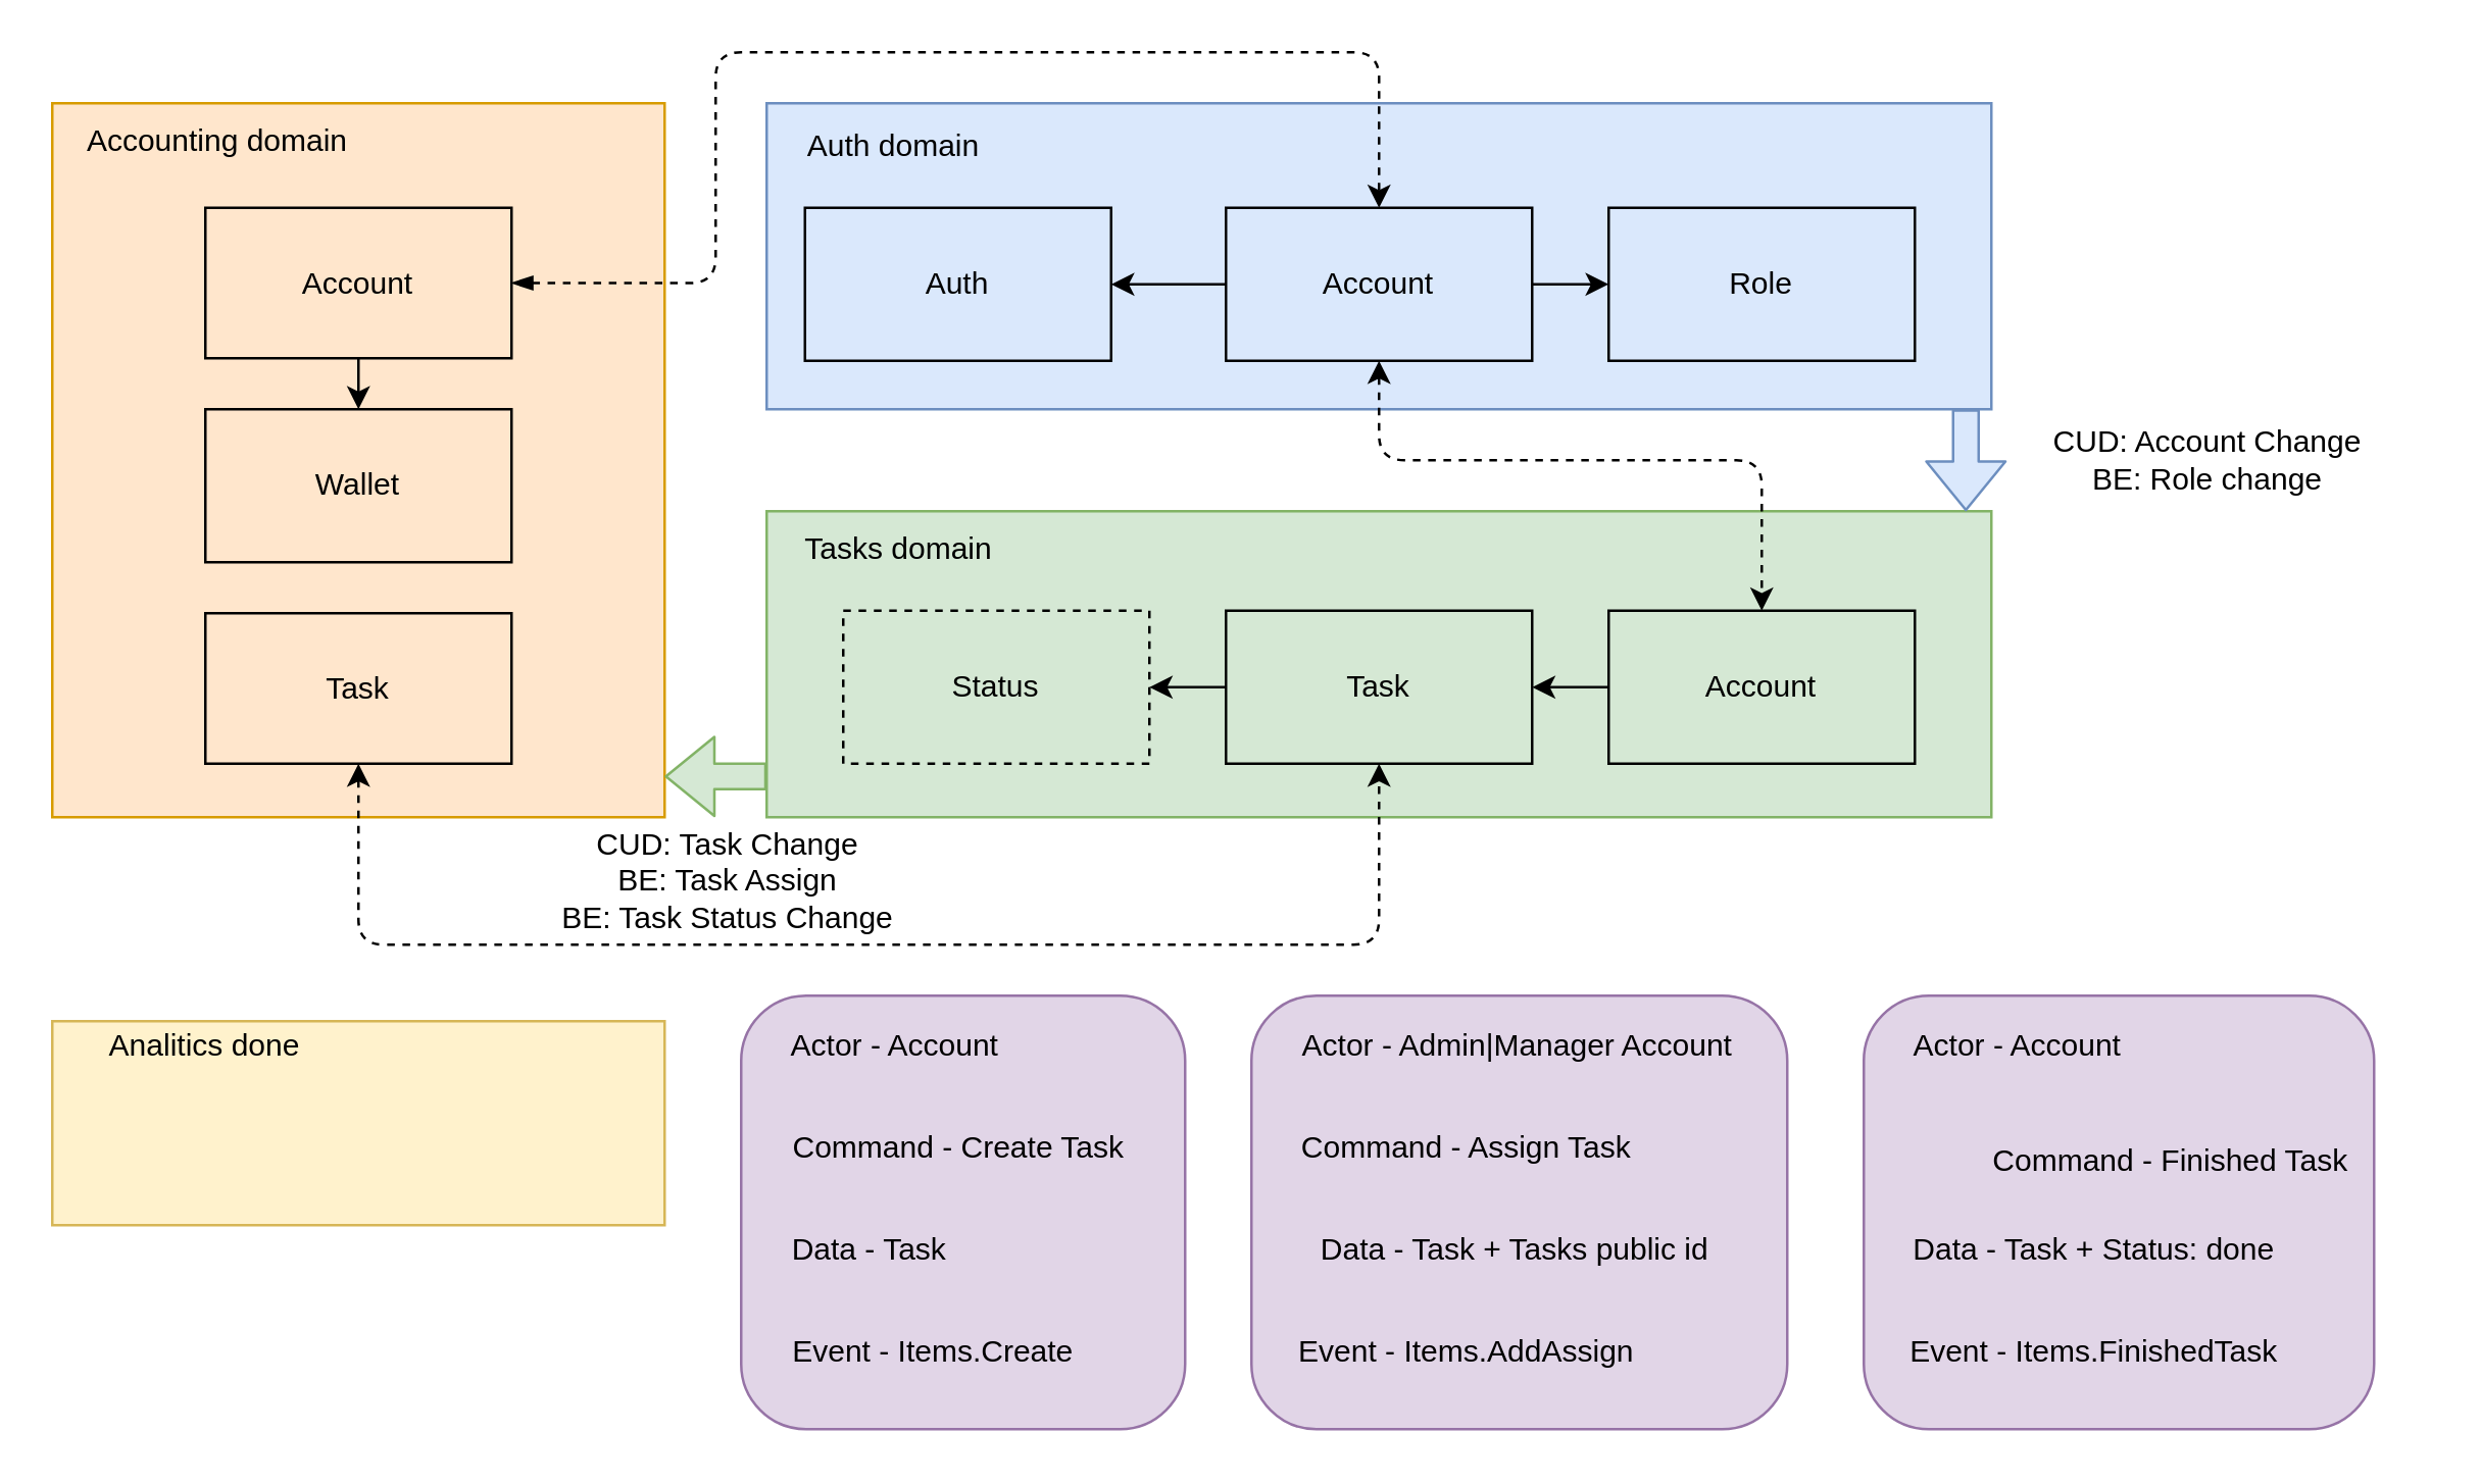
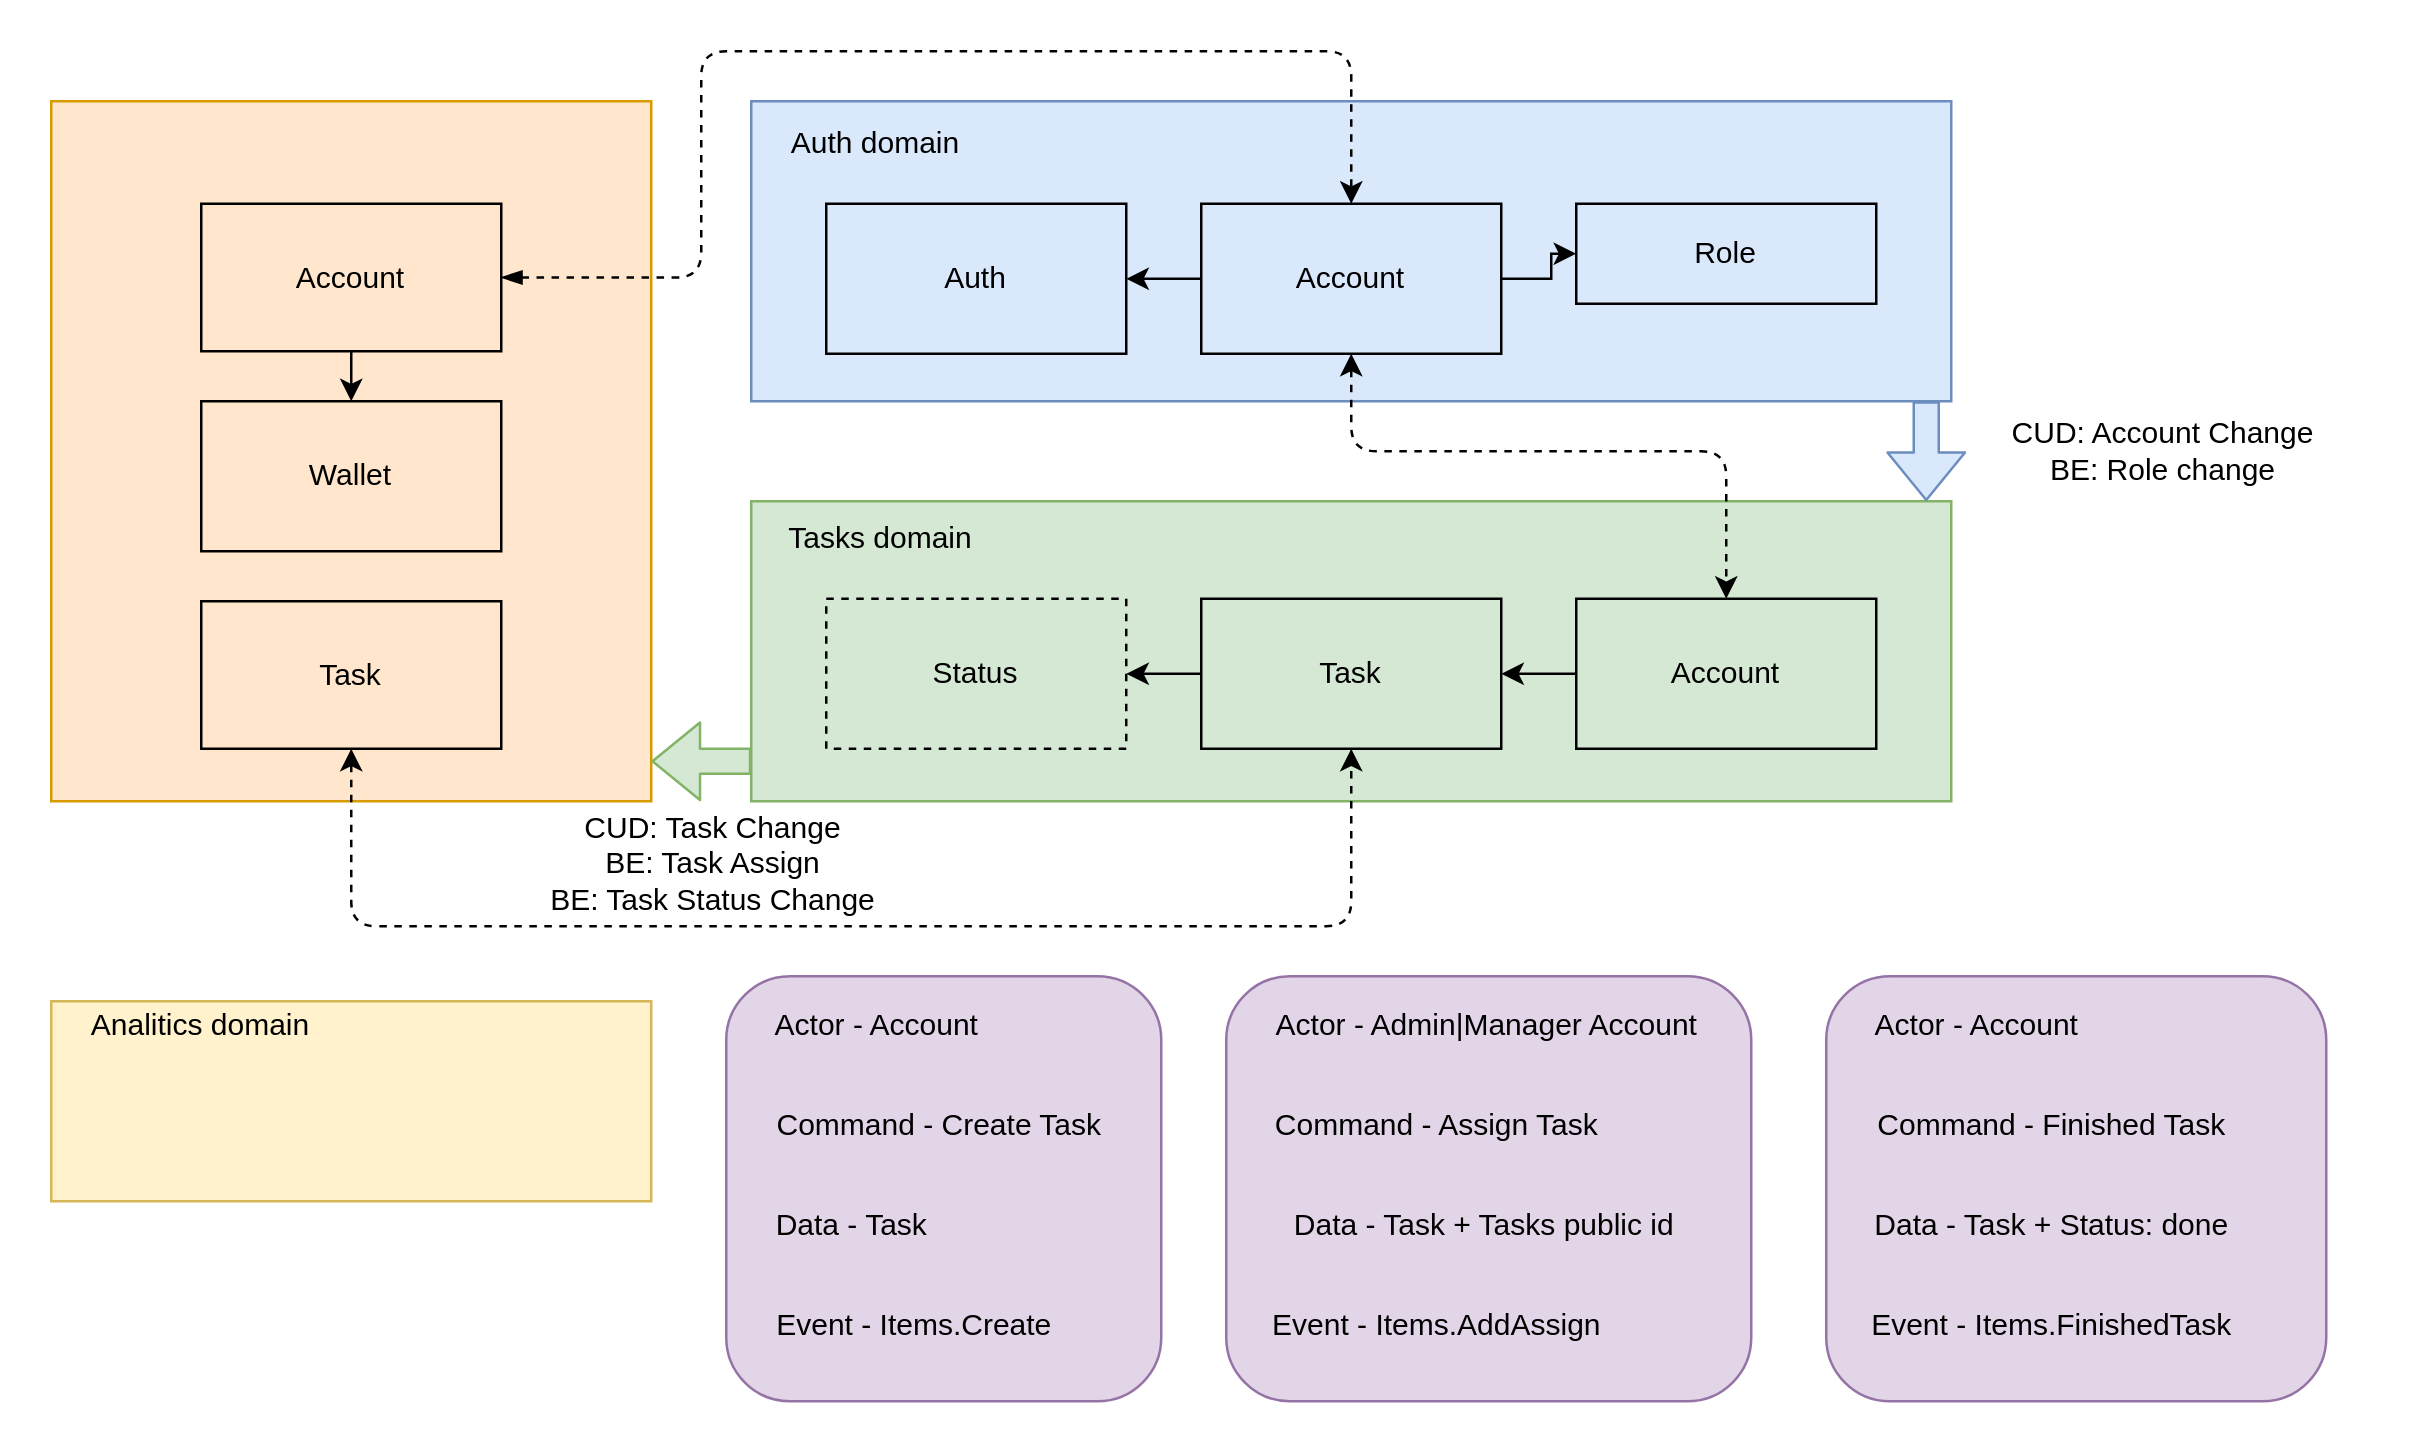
- <mxCell id="32" value="Accounting domain" style="text;html=1;strokeColor=none;fillColor=none;align=center;verticalAlign=middle;whiteSpace=wrap;rounded=0;" vertex="1" parent="1"><mxGeometry x="20" y="45" width="130" height="20" as="geometry" /></mxCell>
- <mxCell id="27" value="Auth" style="rounded=0;whiteSpace=wrap;html=1;fillColor=none;" vertex="1" parent="1"><mxGeometry x="315" y="81" width="120" height="60" as="geometry" /></mxCell>
+ <mxCell id="27" value="Auth" style="rounded=0;whiteSpace=wrap;html=1;fillColor=none;" vertex="1" parent="1"><mxGeometry x="330" y="81" width="120" height="60" as="geometry" /></mxCell>
- <mxCell id="9" value="Role" style="rounded=0;whiteSpace=wrap;html=1;fillColor=none;" vertex="1" parent="1"><mxGeometry x="630" y="81" width="120" height="60" as="geometry" /></mxCell>
+ <mxCell id="9" value="Role" style="rounded=0;whiteSpace=wrap;html=1;fillColor=none;" vertex="1" parent="1"><mxGeometry x="630" y="81" width="120" height="40" as="geometry" /></mxCell>
- <mxCell id="40" value="Analitics done" style="text;html=1;strokeColor=none;fillColor=none;align=center;verticalAlign=middle;whiteSpace=wrap;rounded=0;" vertex="1" parent="1"><mxGeometry x="20" y="400" width="120" height="20" as="geometry" /></mxCell>
+ <mxCell id="40" value="Analitics domain" style="text;html=1;strokeColor=none;fillColor=none;align=center;verticalAlign=middle;whiteSpace=wrap;rounded=0;" vertex="1" parent="1"><mxGeometry x="20" y="400" width="120" height="20" as="geometry" /></mxCell>
- <mxCell id="24" value="Command - Finished Task" style="text;html=1;align=center;verticalAlign=middle;resizable=0;points=[];autosize=1;" vertex="1" parent="1"><mxGeometry x="775" y="445" width="150" height="20" as="geometry" /></mxCell>
+ <mxCell id="24" value="Command - Finished Task" style="text;html=1;align=center;verticalAlign=middle;resizable=0;points=[];autosize=1;" vertex="1" parent="1"><mxGeometry x="745" y="440" width="150" height="20" as="geometry" /></mxCell>
